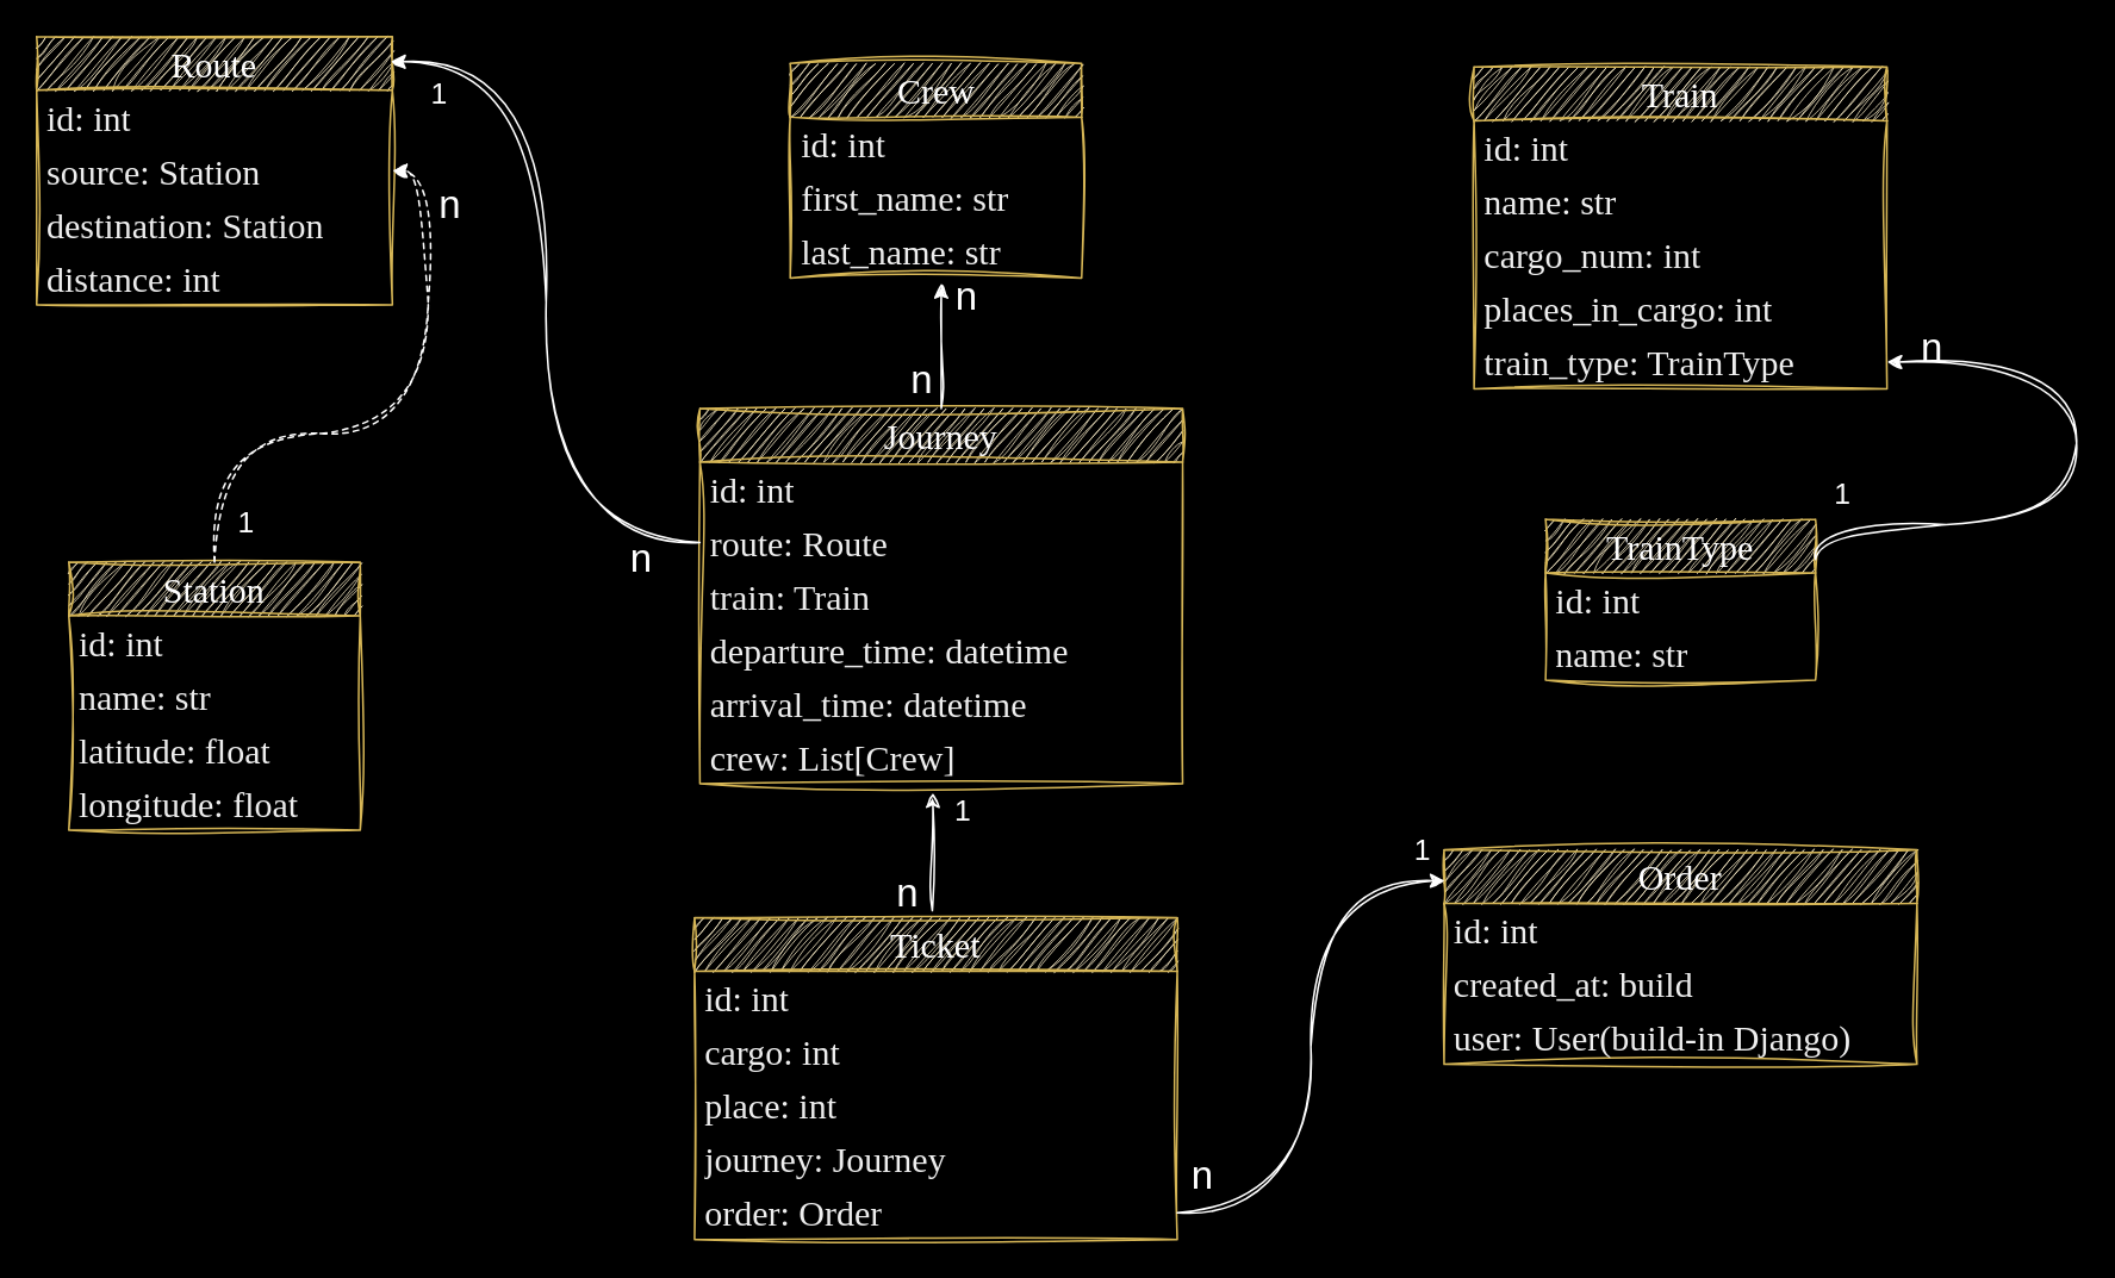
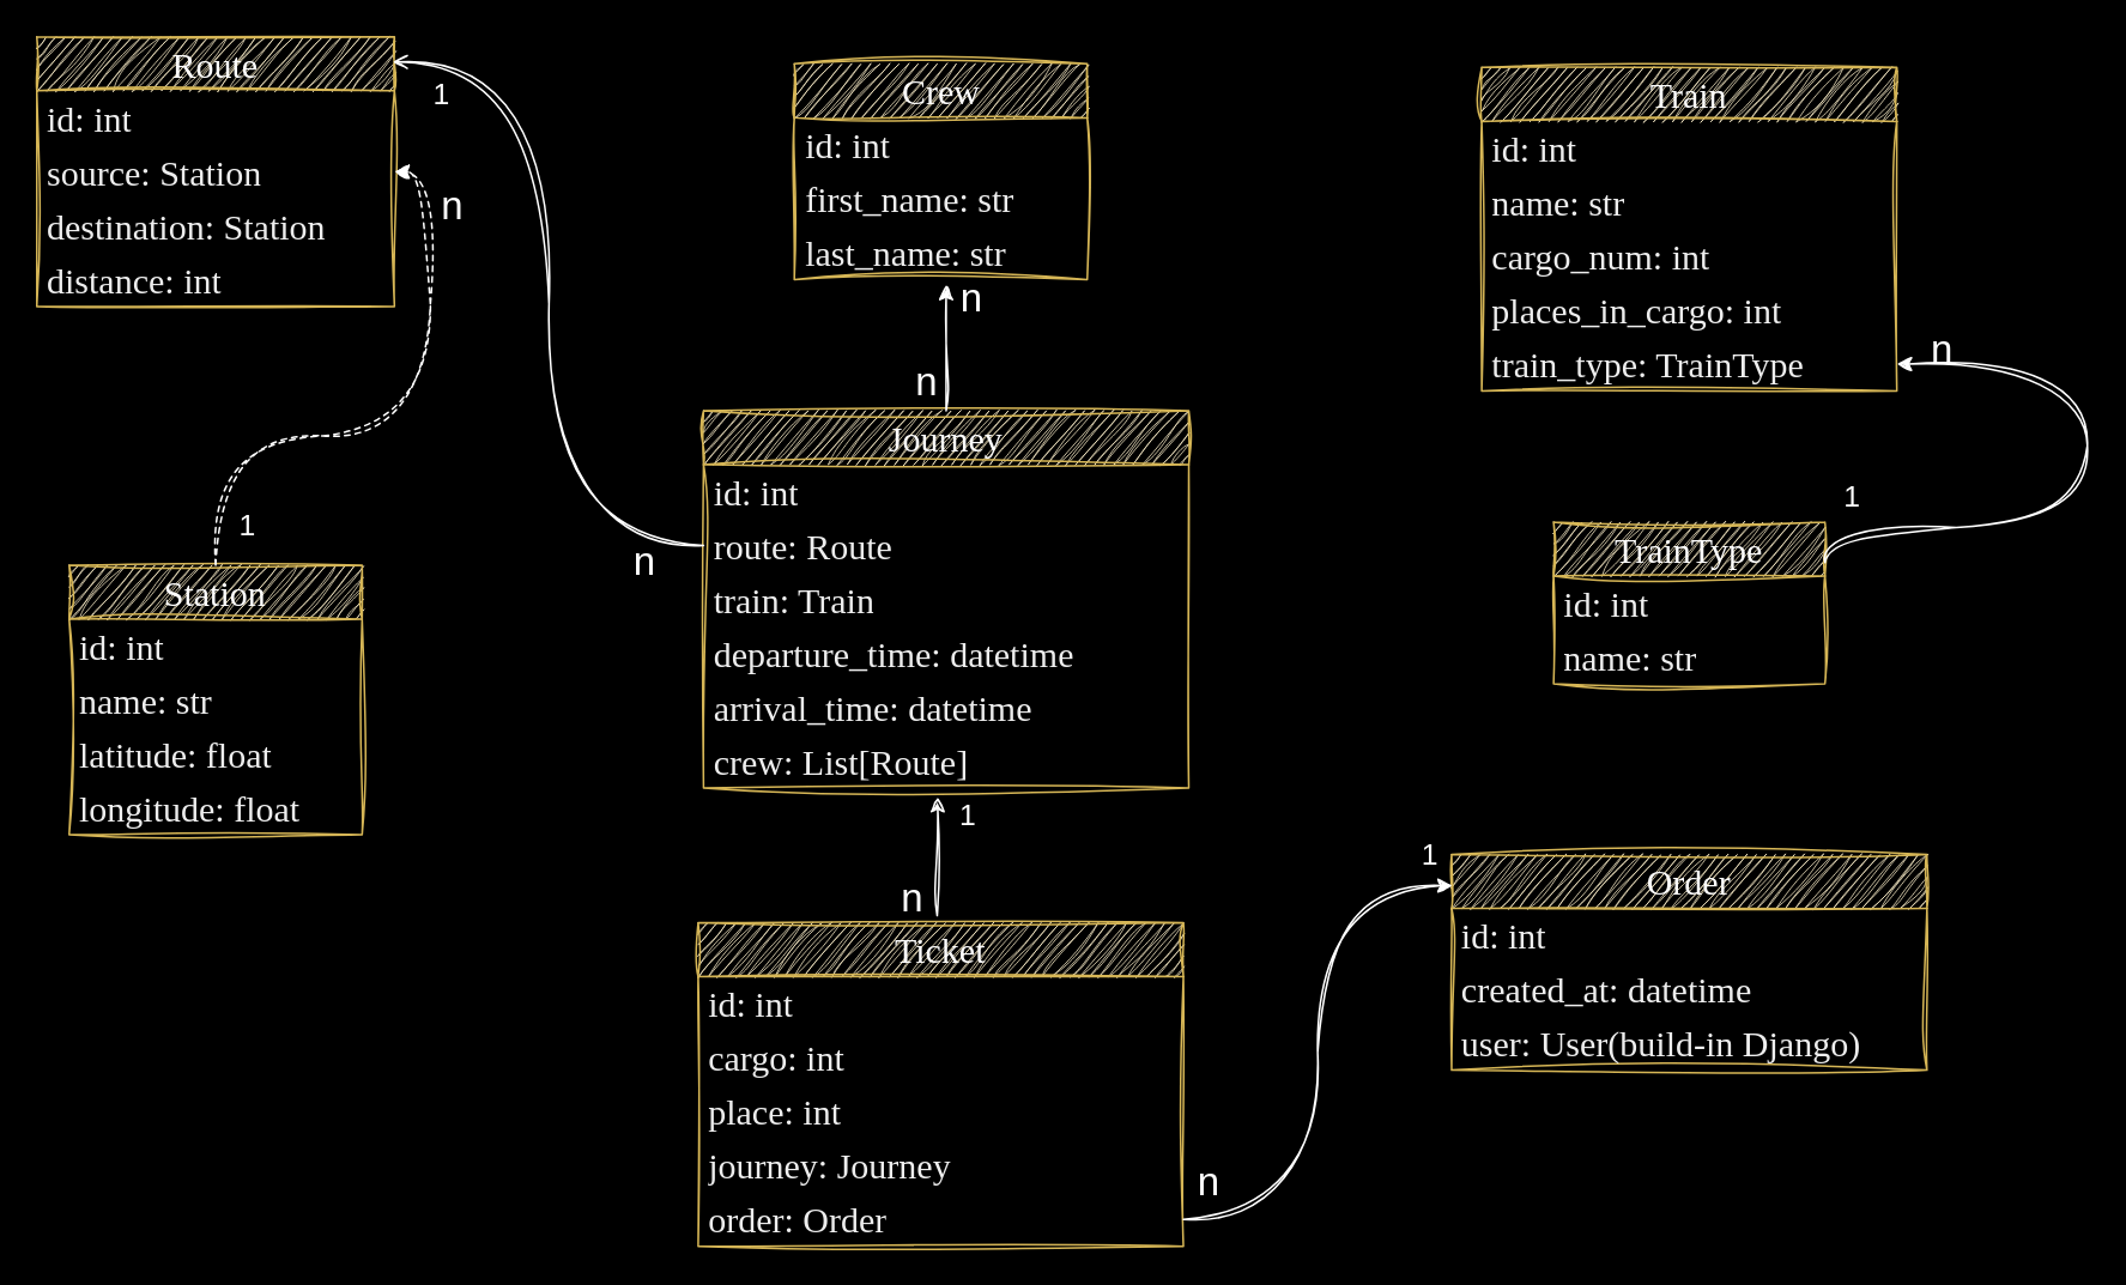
- <mxCell id="42" style="edgeStyle=orthogonalEdgeStyle;rounded=0;orthogonalLoop=1;jettySize=auto;html=1;exitX=0;exitY=0.5;exitDx=0;exitDy=0;entryX=0.995;entryY=0.093;entryDx=0;entryDy=0;entryPerimeter=0;strokeColor=#FFFFFF;curved=1;sketch=1;curveFitting=1;jiggle=2;snapToPoint=0;fixDash=0;metaEdit=0;backgroundOutline=0;sourcePortConstraint=north;targetPortConstraint=east;" parent="1" source="4" target="14" edge="1"><mxGeometry relative="1" as="geometry" /></mxCell>
+ <mxCell id="42" style="edgeStyle=orthogonalEdgeStyle;rounded=0;orthogonalLoop=1;jettySize=auto;html=1;exitX=0;exitY=0.5;exitDx=0;exitDy=0;entryX=0.995;entryY=0.093;entryDx=0;entryDy=0;entryPerimeter=0;strokeColor=#FFFFFF;curved=1;sketch=1;curveFitting=1;jiggle=2;snapToPoint=0;fixDash=0;metaEdit=0;backgroundOutline=0;sourcePortConstraint=north;targetPortConstraint=east;endArrow=open;" parent="1" source="4" target="14" edge="1"><mxGeometry relative="1" as="geometry" /></mxCell>
- <mxCell id="8" value="crew: List[Crew]" style="text;strokeColor=none;fillColor=none;align=left;verticalAlign=middle;spacingLeft=4;spacingRight=4;overflow=hidden;points=[[0,0.5],[1,0.5]];portConstraint=eastwest;rotatable=0;whiteSpace=wrap;html=1;fontSize=20;fontFamily=Architects Daughter;fontColor=#EEEEEE;" parent="2" vertex="1"><mxGeometry y="180" width="270" height="30" as="geometry" /></mxCell>
+ <mxCell id="8" value="crew: List[Route]" style="text;strokeColor=none;fillColor=none;align=left;verticalAlign=middle;spacingLeft=4;spacingRight=4;overflow=hidden;points=[[0,0.5],[1,0.5]];portConstraint=eastwest;rotatable=0;whiteSpace=wrap;html=1;fontSize=20;fontFamily=Architects Daughter;fontColor=#EEEEEE;" parent="2" vertex="1"><mxGeometry y="180" width="270" height="30" as="geometry" /></mxCell>
- <mxCell id="40" value="created_at: build" style="text;strokeColor=none;fillColor=none;align=left;verticalAlign=middle;spacingLeft=4;spacingRight=4;overflow=hidden;points=[[0,0.5],[1,0.5]];portConstraint=eastwest;rotatable=0;whiteSpace=wrap;html=1;fontSize=20;fontFamily=Architects Daughter;fontColor=#EEEEEE;" parent="38" vertex="1"><mxGeometry y="60" width="264.5" height="30" as="geometry" /></mxCell>
+ <mxCell id="40" value="created_at: datetime" style="text;strokeColor=none;fillColor=none;align=left;verticalAlign=middle;spacingLeft=4;spacingRight=4;overflow=hidden;points=[[0,0.5],[1,0.5]];portConstraint=eastwest;rotatable=0;whiteSpace=wrap;html=1;fontSize=20;fontFamily=Architects Daughter;fontColor=#EEEEEE;" parent="38" vertex="1"><mxGeometry y="60" width="264.5" height="30" as="geometry" /></mxCell>
